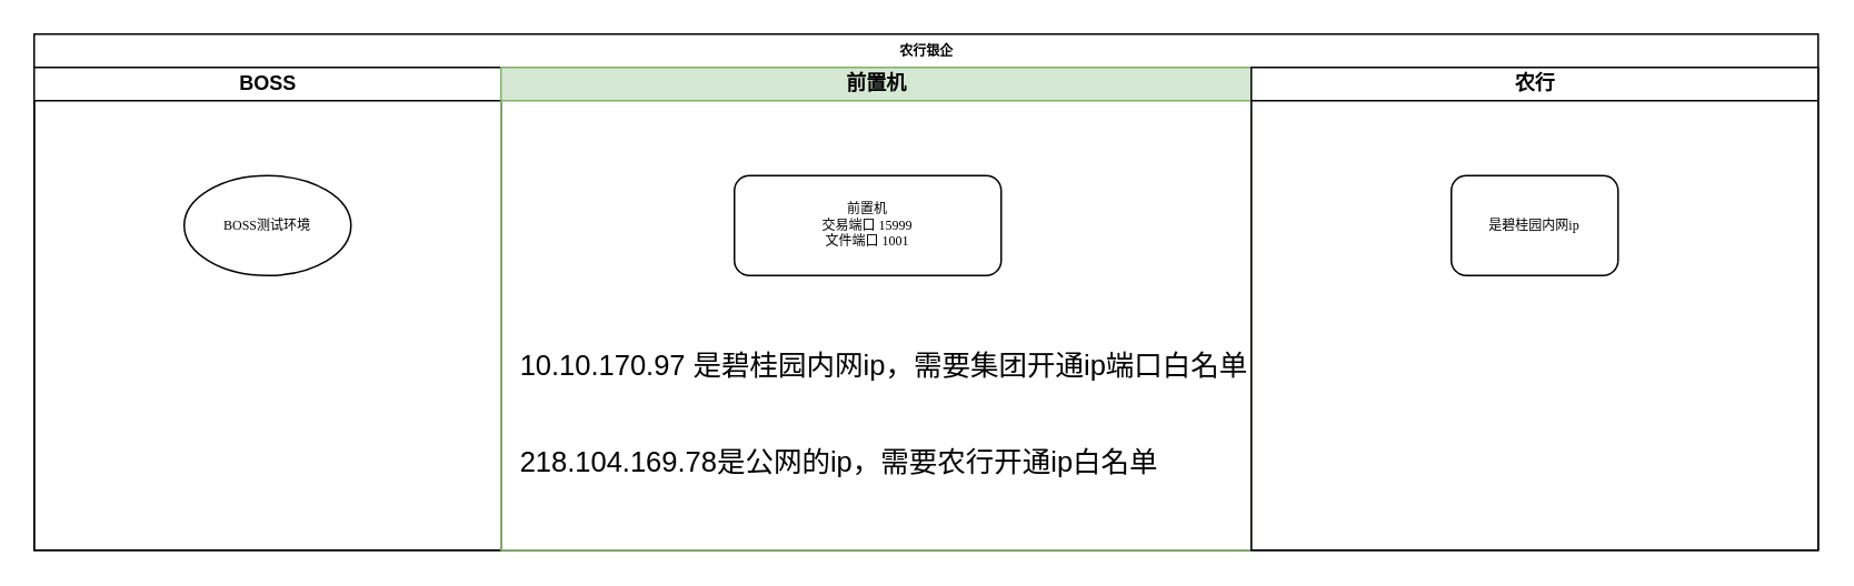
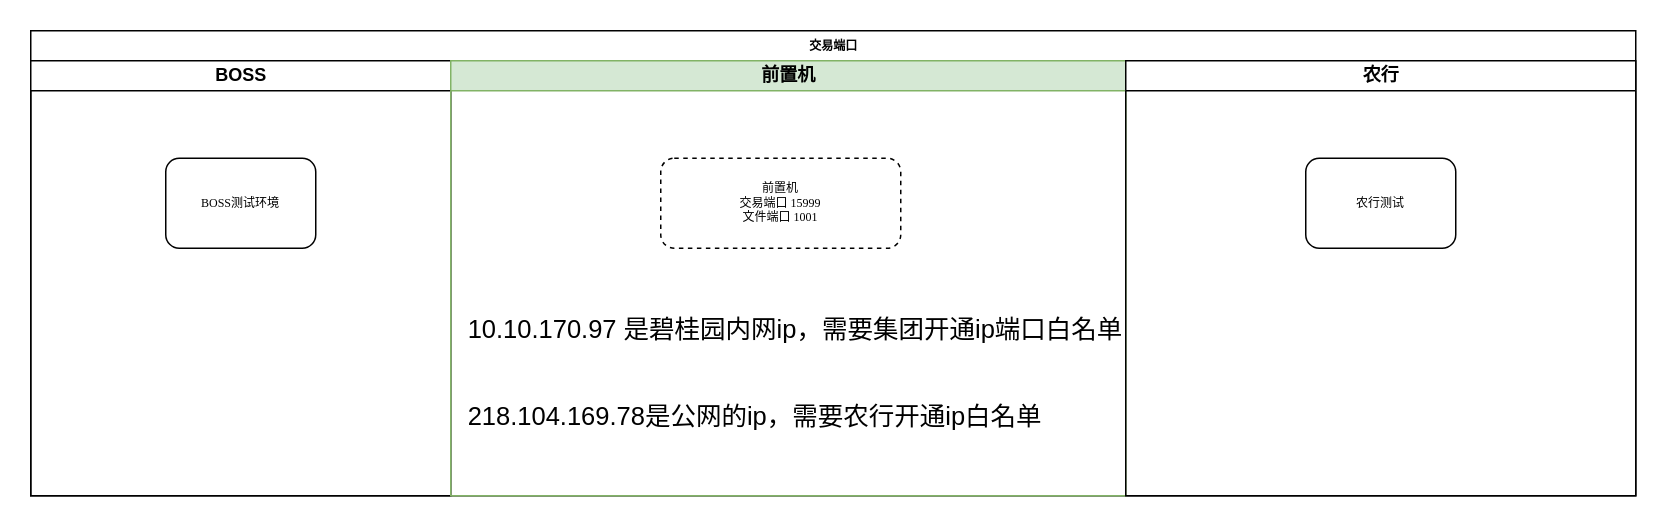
- <mxCell id="2" value="农行银企" style="swimlane;html=1;childLayout=stackLayout;startSize=20;rounded=0;shadow=0;labelBackgroundColor=none;strokeWidth=1;fontFamily=Verdana;fontSize=8;align=center;" vertex="1" parent="1"><mxGeometry x="20" y="20" width="1070" height="310" as="geometry" /></mxCell>
+ <mxCell id="2" value="交易端口" style="swimlane;html=1;childLayout=stackLayout;startSize=20;rounded=0;shadow=0;labelBackgroundColor=none;strokeWidth=1;fontFamily=Verdana;fontSize=8;align=center;" vertex="1" parent="1"><mxGeometry x="20" y="20" width="1070" height="310" as="geometry" /></mxCell>
- <mxCell id="4" value="BOSS测试环境" style="ellipse;whiteSpace=wrap;html=1;shadow=0;labelBackgroundColor=none;strokeWidth=1;fontFamily=Verdana;fontSize=8;align=center;" vertex="1" parent="3"><mxGeometry x="90" y="65" width="100" height="60" as="geometry" /></mxCell>
+ <mxCell id="4" value="BOSS测试环境" style="rounded=1;whiteSpace=wrap;html=1;shadow=0;labelBackgroundColor=none;strokeWidth=1;fontFamily=Verdana;fontSize=8;align=center;" vertex="1" parent="3"><mxGeometry x="90" y="65" width="100" height="60" as="geometry" /></mxCell>
- <mxCell id="6" value="前置机&lt;br&gt;交易端口 15999&lt;br&gt;文件端口 1001" style="rounded=1;whiteSpace=wrap;html=1;shadow=0;labelBackgroundColor=none;strokeWidth=1;fontFamily=Verdana;fontSize=8;align=center;" vertex="1" parent="5"><mxGeometry x="140" y="65" width="160" height="60" as="geometry" /></mxCell>
+ <mxCell id="6" value="前置机&lt;br&gt;交易端口 15999&lt;br&gt;文件端口 1001" style="rounded=1;whiteSpace=wrap;html=1;shadow=0;labelBackgroundColor=none;strokeWidth=1;fontFamily=Verdana;fontSize=8;align=center;dashed=1;" vertex="1" parent="5"><mxGeometry x="140" y="65" width="160" height="60" as="geometry" /></mxCell>
- <mxCell id="9" value="是碧桂园内网ip" style="rounded=1;whiteSpace=wrap;html=1;shadow=0;labelBackgroundColor=none;strokeWidth=1;fontFamily=Verdana;fontSize=8;align=center;" vertex="1" parent="8"><mxGeometry x="120" y="65" width="100" height="60" as="geometry" /></mxCell>
+ <mxCell id="9" value="农行测试" style="rounded=1;whiteSpace=wrap;html=1;shadow=0;labelBackgroundColor=none;strokeWidth=1;fontFamily=Verdana;fontSize=8;align=center;" vertex="1" parent="8"><mxGeometry x="120" y="65" width="100" height="60" as="geometry" /></mxCell>
